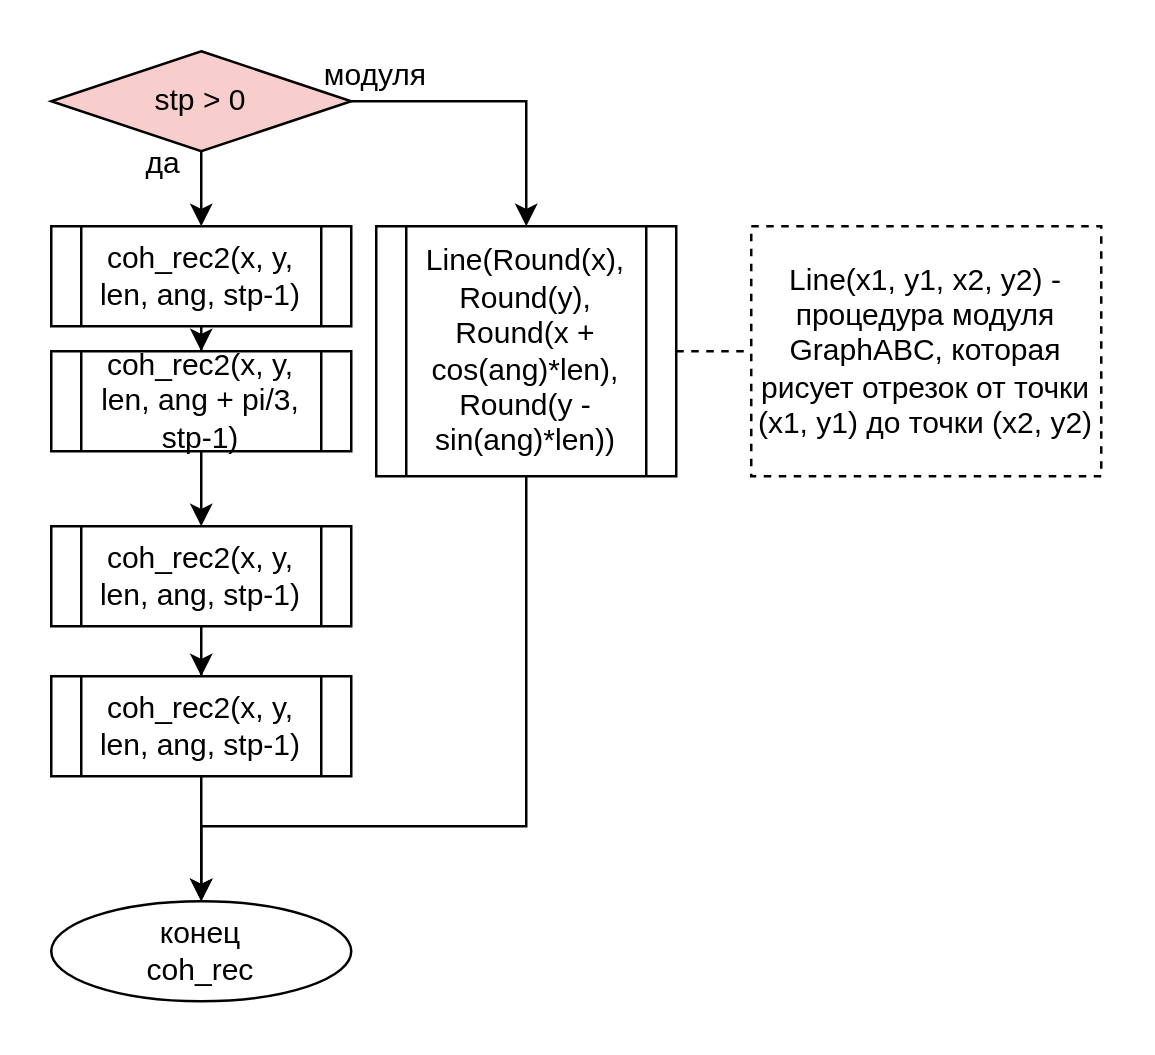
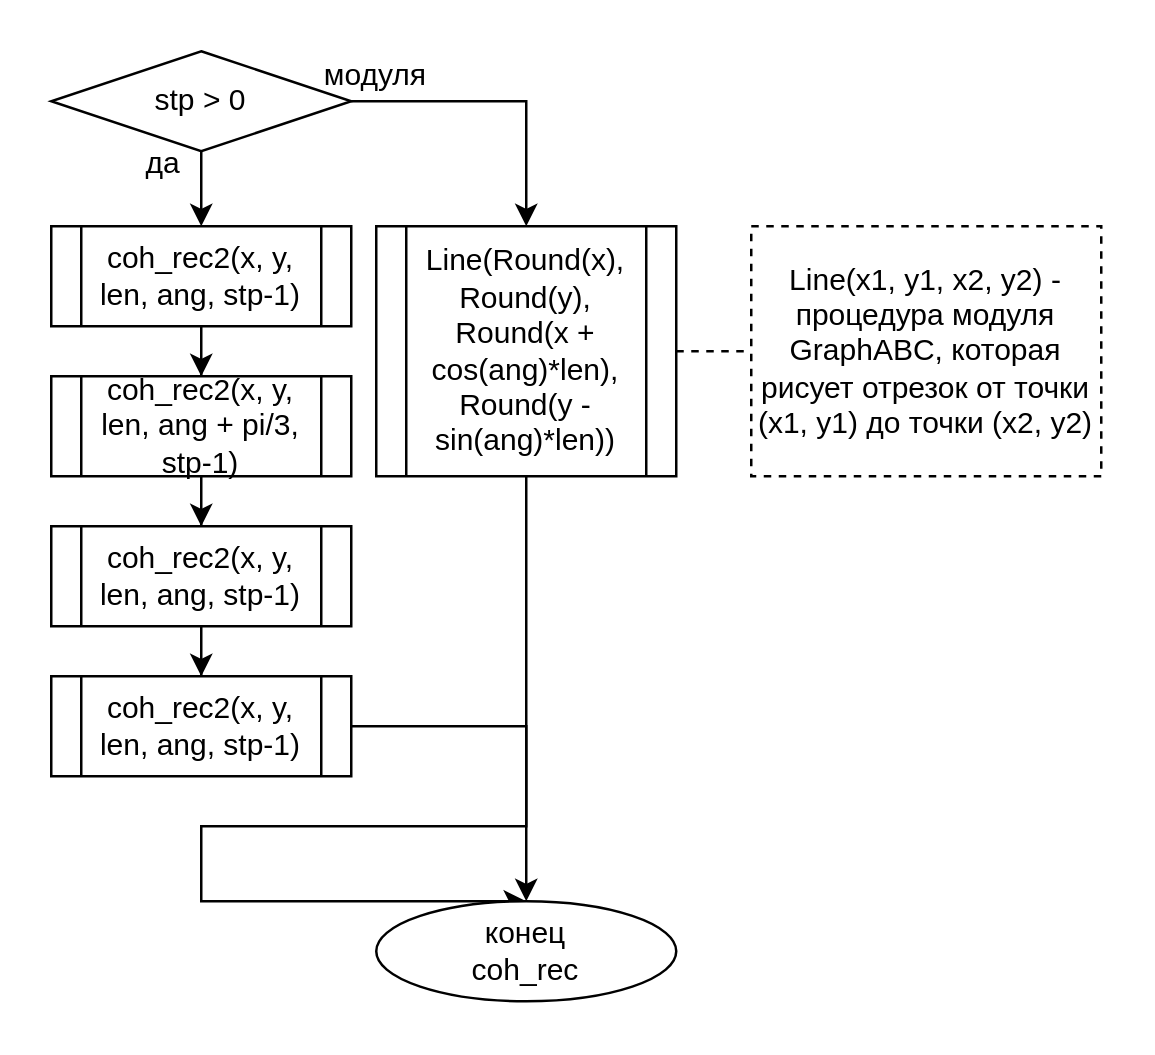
- <mxCell id="6" value="stp &amp;gt; 0" style="rhombus;whiteSpace=wrap;html=1;fillColor=#f8cecc;" parent="1" vertex="1"><mxGeometry x="20" y="20" width="120" height="40" as="geometry" /></mxCell>
+ <mxCell id="6" value="stp &amp;gt; 0" style="rhombus;whiteSpace=wrap;html=1;" parent="1" vertex="1"><mxGeometry x="20" y="20" width="120" height="40" as="geometry" /></mxCell>
- <mxCell id="8" value="coh_rec2(x, y, len, ang + pi/3, stp-1)" style="shape=process;whiteSpace=wrap;html=1;backgroundOutline=1;" parent="1" vertex="1"><mxGeometry x="20" y="140" width="120" height="40" as="geometry" /></mxCell>
+ <mxCell id="8" value="coh_rec2(x, y, len, ang + pi/3, stp-1)" style="shape=process;whiteSpace=wrap;html=1;backgroundOutline=1;" parent="1" vertex="1"><mxGeometry x="20" y="150" width="120" height="40" as="geometry" /></mxCell>
- <mxCell id="17" value="конец&lt;br&gt;coh_rec" style="ellipse;whiteSpace=wrap;html=1;" parent="1" vertex="1"><mxGeometry x="20" y="360" width="120" height="40" as="geometry" /></mxCell>
+ <mxCell id="17" value="конец&lt;br&gt;coh_rec" style="ellipse;whiteSpace=wrap;html=1;" parent="1" vertex="1"><mxGeometry x="150" y="360" width="120" height="40" as="geometry" /></mxCell>
